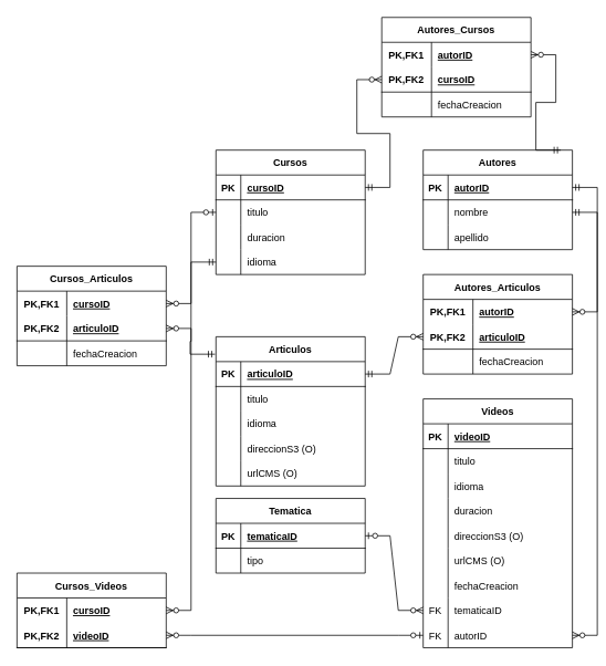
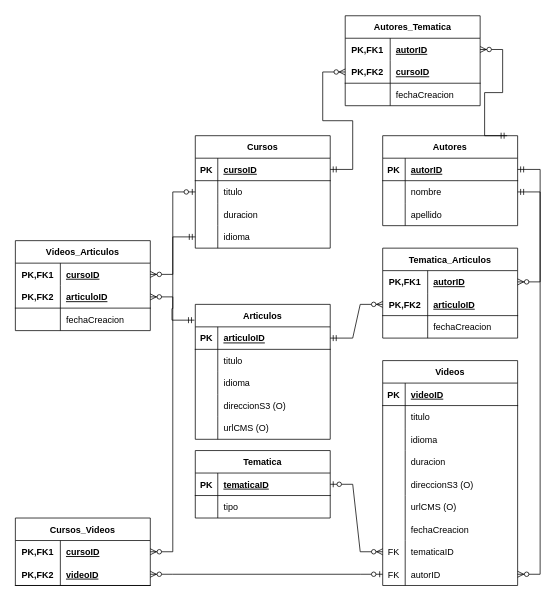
- <mxCell id="69" value="Autores_Cursos" style="shape=table;startSize=30;container=1;collapsible=1;childLayout=tableLayout;fixedRows=1;rowLines=0;fontStyle=1;align=center;resizeLast=1;" vertex="1" parent="1"><mxGeometry x="460" y="20" width="180" height="120" as="geometry" /></mxCell>
+ <mxCell id="69" value="Autores_Tematica" style="shape=table;startSize=30;container=1;collapsible=1;childLayout=tableLayout;fixedRows=1;rowLines=0;fontStyle=1;align=center;resizeLast=1;" vertex="1" parent="1"><mxGeometry x="460" y="20" width="180" height="120" as="geometry" /></mxCell>
- <mxCell id="79" value="Cursos_Articulos" style="shape=table;startSize=30;container=1;collapsible=1;childLayout=tableLayout;fixedRows=1;rowLines=0;fontStyle=1;align=center;resizeLast=1;" vertex="1" parent="1"><mxGeometry x="20" y="320" width="180" height="120" as="geometry" /></mxCell>
+ <mxCell id="79" value="Videos_Articulos" style="shape=table;startSize=30;container=1;collapsible=1;childLayout=tableLayout;fixedRows=1;rowLines=0;fontStyle=1;align=center;resizeLast=1;" vertex="1" parent="1"><mxGeometry x="20" y="320" width="180" height="120" as="geometry" /></mxCell>
- <mxCell id="89" value="Autores_Articulos" style="shape=table;startSize=30;container=1;collapsible=1;childLayout=tableLayout;fixedRows=1;rowLines=0;fontStyle=1;align=center;resizeLast=1;" vertex="1" parent="1"><mxGeometry x="510" y="330" width="180" height="120" as="geometry" /></mxCell>
+ <mxCell id="89" value="Tematica_Articulos" style="shape=table;startSize=30;container=1;collapsible=1;childLayout=tableLayout;fixedRows=1;rowLines=0;fontStyle=1;align=center;resizeLast=1;" vertex="1" parent="1"><mxGeometry x="510" y="330" width="180" height="120" as="geometry" /></mxCell>
